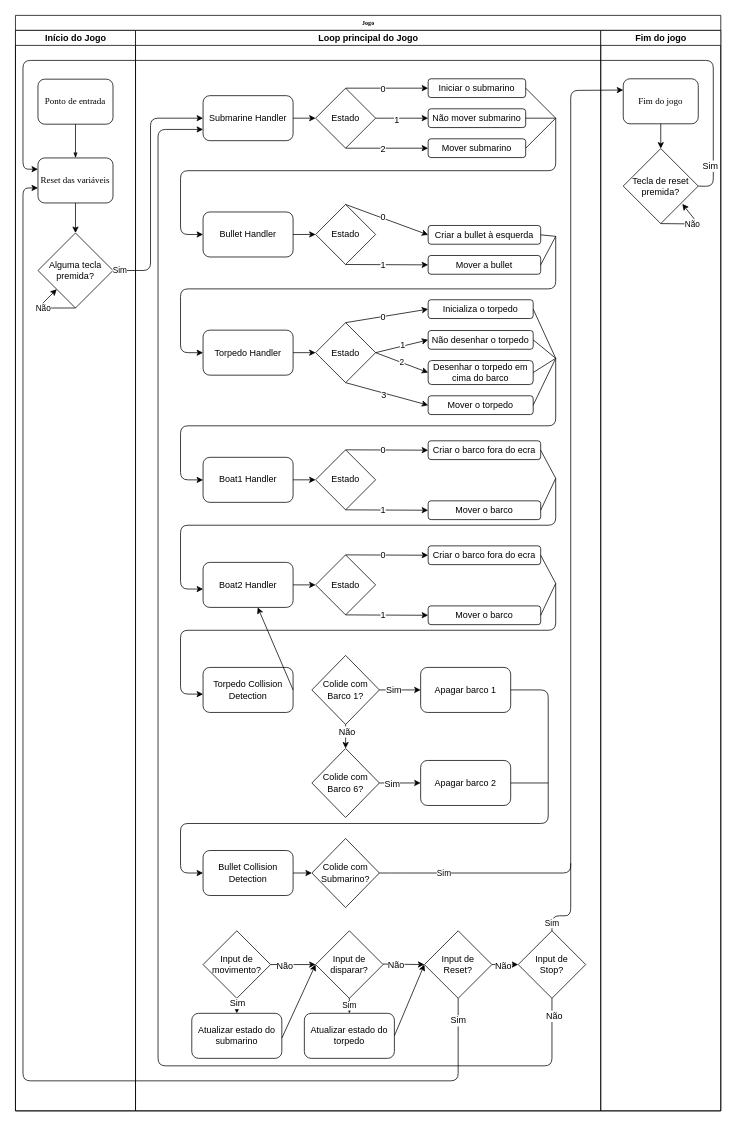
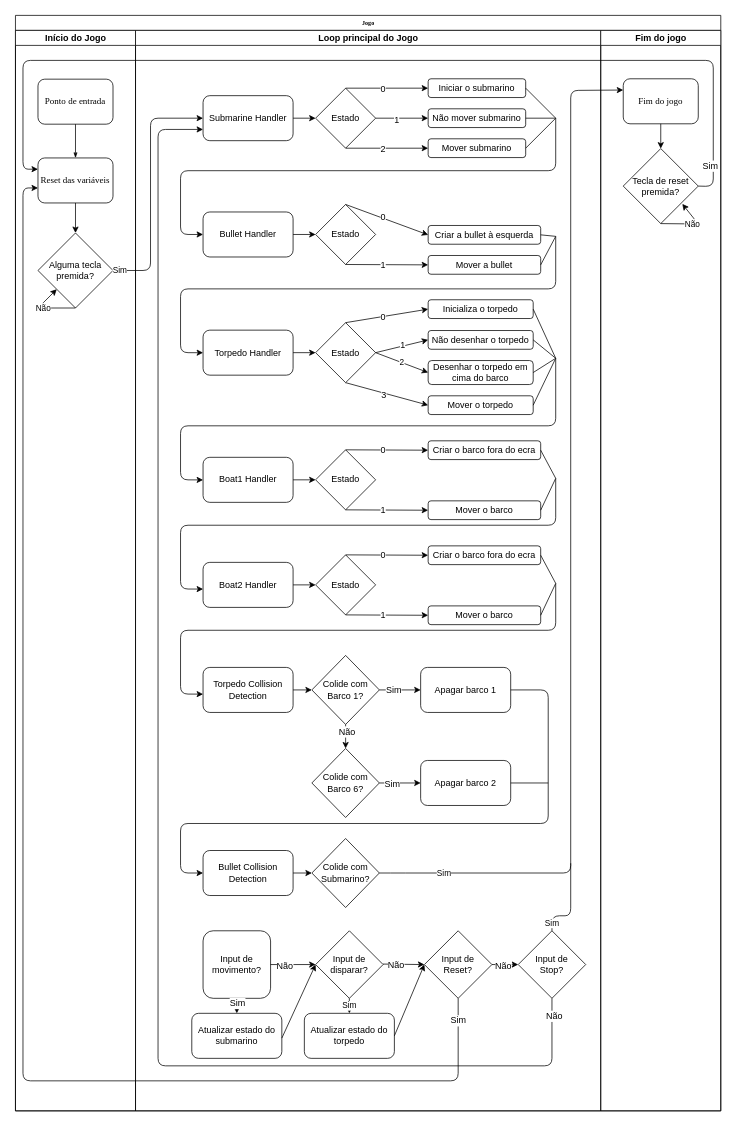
- <mxCell id="65" value="" style="endArrow=classic;html=1;exitX=1;exitY=0.5;exitDx=0;exitDy=0;" edge="1" parent="10" source="64" target="55"><mxGeometry width="50" height="50" relative="1" as="geometry"><mxPoint x="220" y="967" as="sourcePoint" /><mxPoint x="270" y="917" as="targetPoint" /></mxGeometry></mxCell>
+ <mxCell id="65" value="" style="endArrow=classic;html=1;exitX=1;exitY=0.5;exitDx=0;exitDy=0;entryX=0;entryY=0.5;entryDx=0;entryDy=0;" edge="1" parent="10" source="64" target="66"><mxGeometry width="50" height="50" relative="1" as="geometry"><mxPoint x="220" y="967" as="sourcePoint" /><mxPoint x="270" y="917" as="targetPoint" /></mxGeometry></mxCell>
- <mxCell id="99" value="Input de movimento?" style="rhombus;whiteSpace=wrap;html=1;" vertex="1" parent="10"><mxGeometry x="90" y="1200" width="90" height="90" as="geometry" /></mxCell>
+ <mxCell id="99" value="Input de movimento?" style="whiteSpace=wrap;html=1;rounded=1;" vertex="1" parent="10"><mxGeometry x="90" y="1200" width="90" height="90" as="geometry" /></mxCell>
